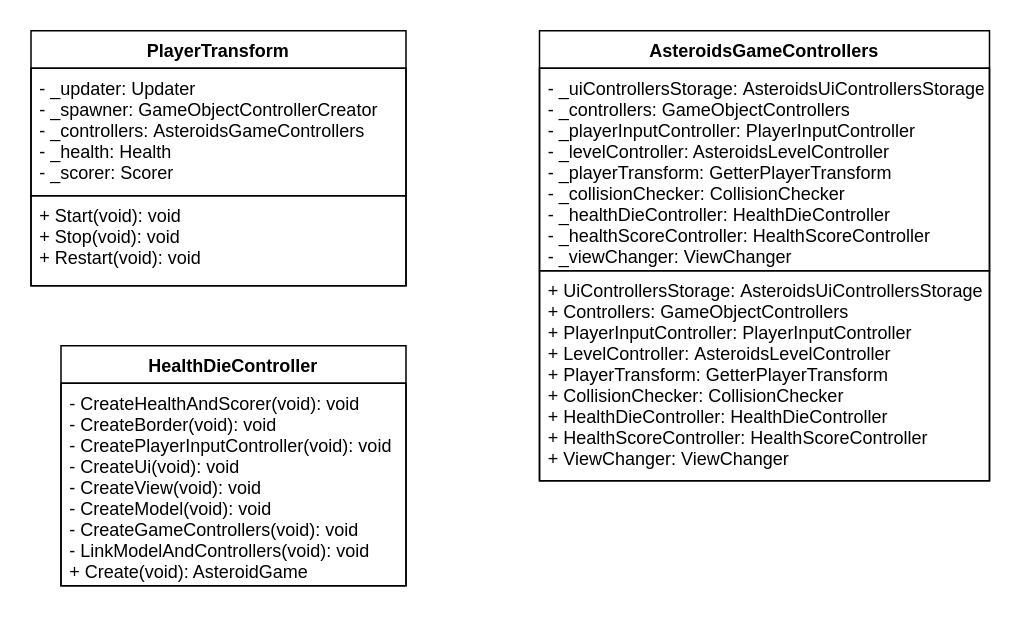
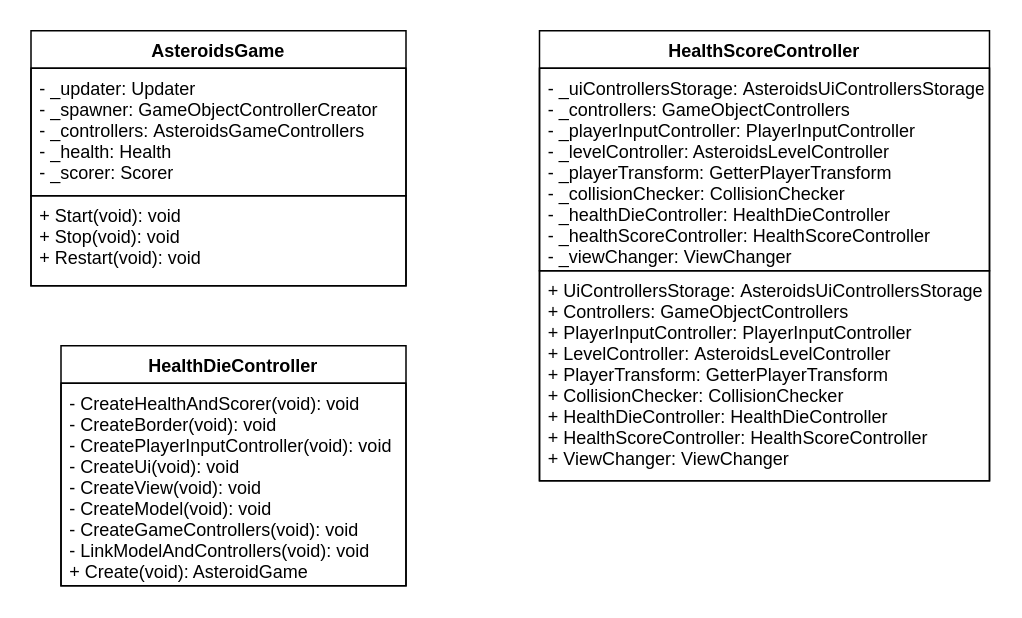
- <mxCell id="7" value="PlayerTransform" style="swimlane;fontStyle=1;align=center;verticalAlign=top;childLayout=stackLayout;horizontal=1;startSize=25;horizontalStack=0;resizeParent=1;resizeParentMax=0;resizeLast=0;collapsible=1;marginBottom=0;spacing=2;" vertex="1" parent="1"><mxGeometry x="20" y="20" width="250" height="170" as="geometry"><mxRectangle x="267.5" y="180" width="70" height="26" as="alternateBounds" /></mxGeometry></mxCell>
+ <mxCell id="7" value="AsteroidsGame" style="swimlane;fontStyle=1;align=center;verticalAlign=top;childLayout=stackLayout;horizontal=1;startSize=25;horizontalStack=0;resizeParent=1;resizeParentMax=0;resizeLast=0;collapsible=1;marginBottom=0;spacing=2;" vertex="1" parent="1"><mxGeometry x="20" y="20" width="250" height="170" as="geometry"><mxRectangle x="267.5" y="180" width="70" height="26" as="alternateBounds" /></mxGeometry></mxCell>
- <mxCell id="4" value="AsteroidsGameControllers" style="swimlane;fontStyle=1;align=center;verticalAlign=top;childLayout=stackLayout;horizontal=1;startSize=25;horizontalStack=0;resizeParent=1;resizeParentMax=0;resizeLast=0;collapsible=1;marginBottom=0;spacing=2;" vertex="1" parent="1"><mxGeometry x="359" y="20" width="300" height="300" as="geometry"><mxRectangle x="267.5" y="180" width="70" height="26" as="alternateBounds" /></mxGeometry></mxCell>
+ <mxCell id="4" value="HealthScoreController" style="swimlane;fontStyle=1;align=center;verticalAlign=top;childLayout=stackLayout;horizontal=1;startSize=25;horizontalStack=0;resizeParent=1;resizeParentMax=0;resizeLast=0;collapsible=1;marginBottom=0;spacing=2;" vertex="1" parent="1"><mxGeometry x="359" y="20" width="300" height="300" as="geometry"><mxRectangle x="267.5" y="180" width="70" height="26" as="alternateBounds" /></mxGeometry></mxCell>
